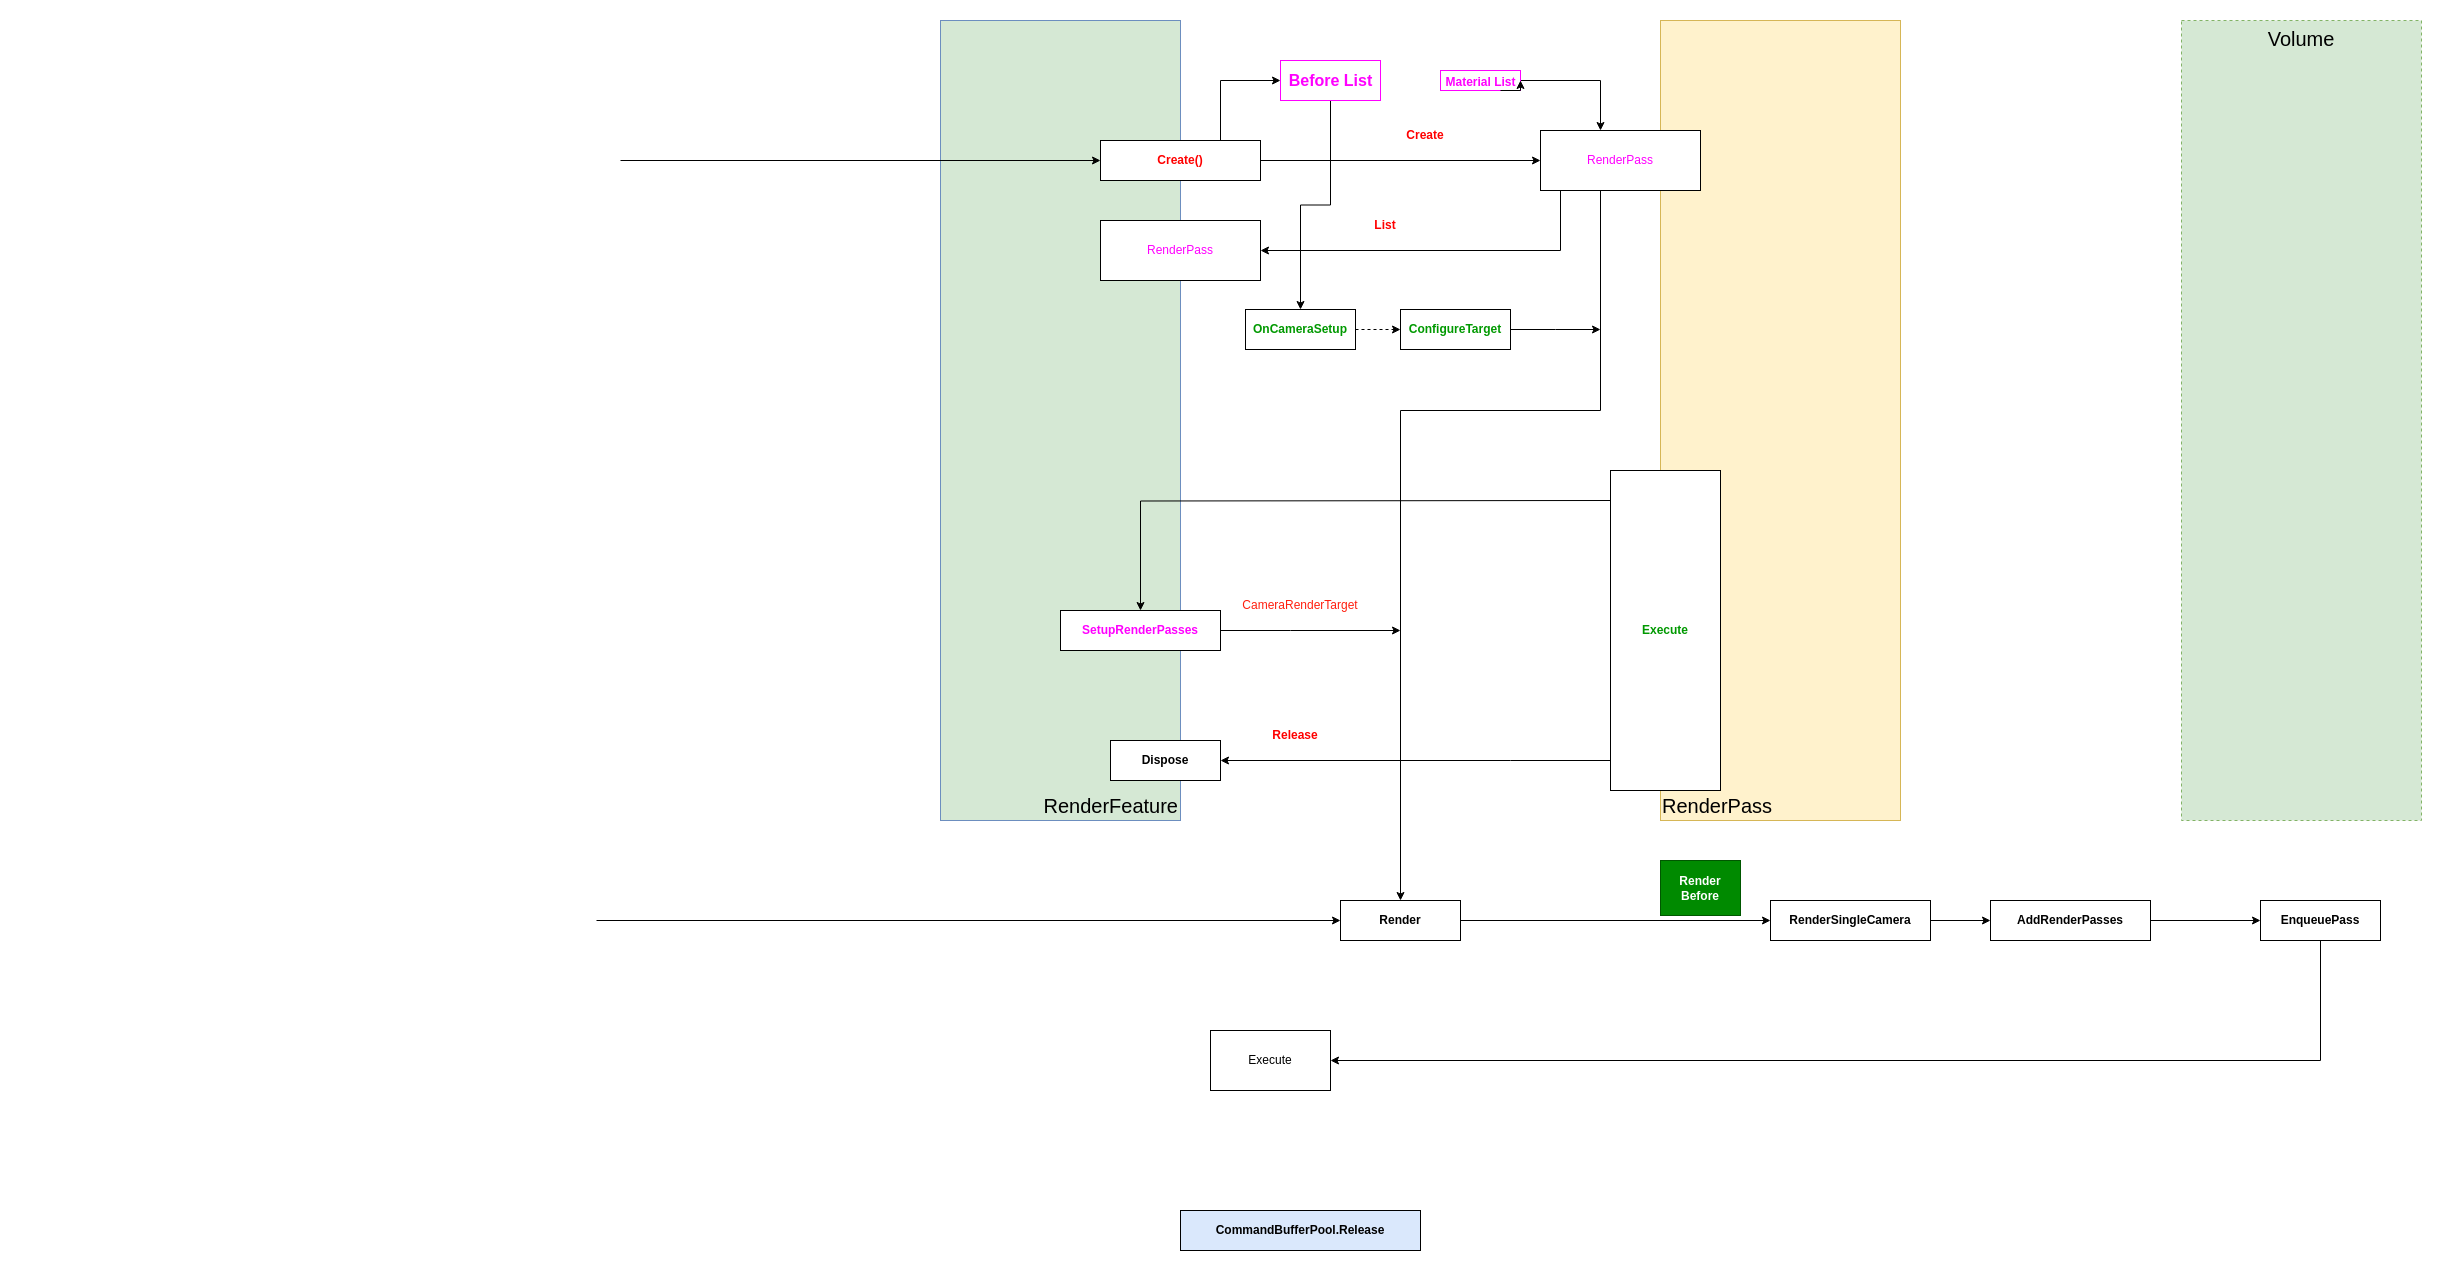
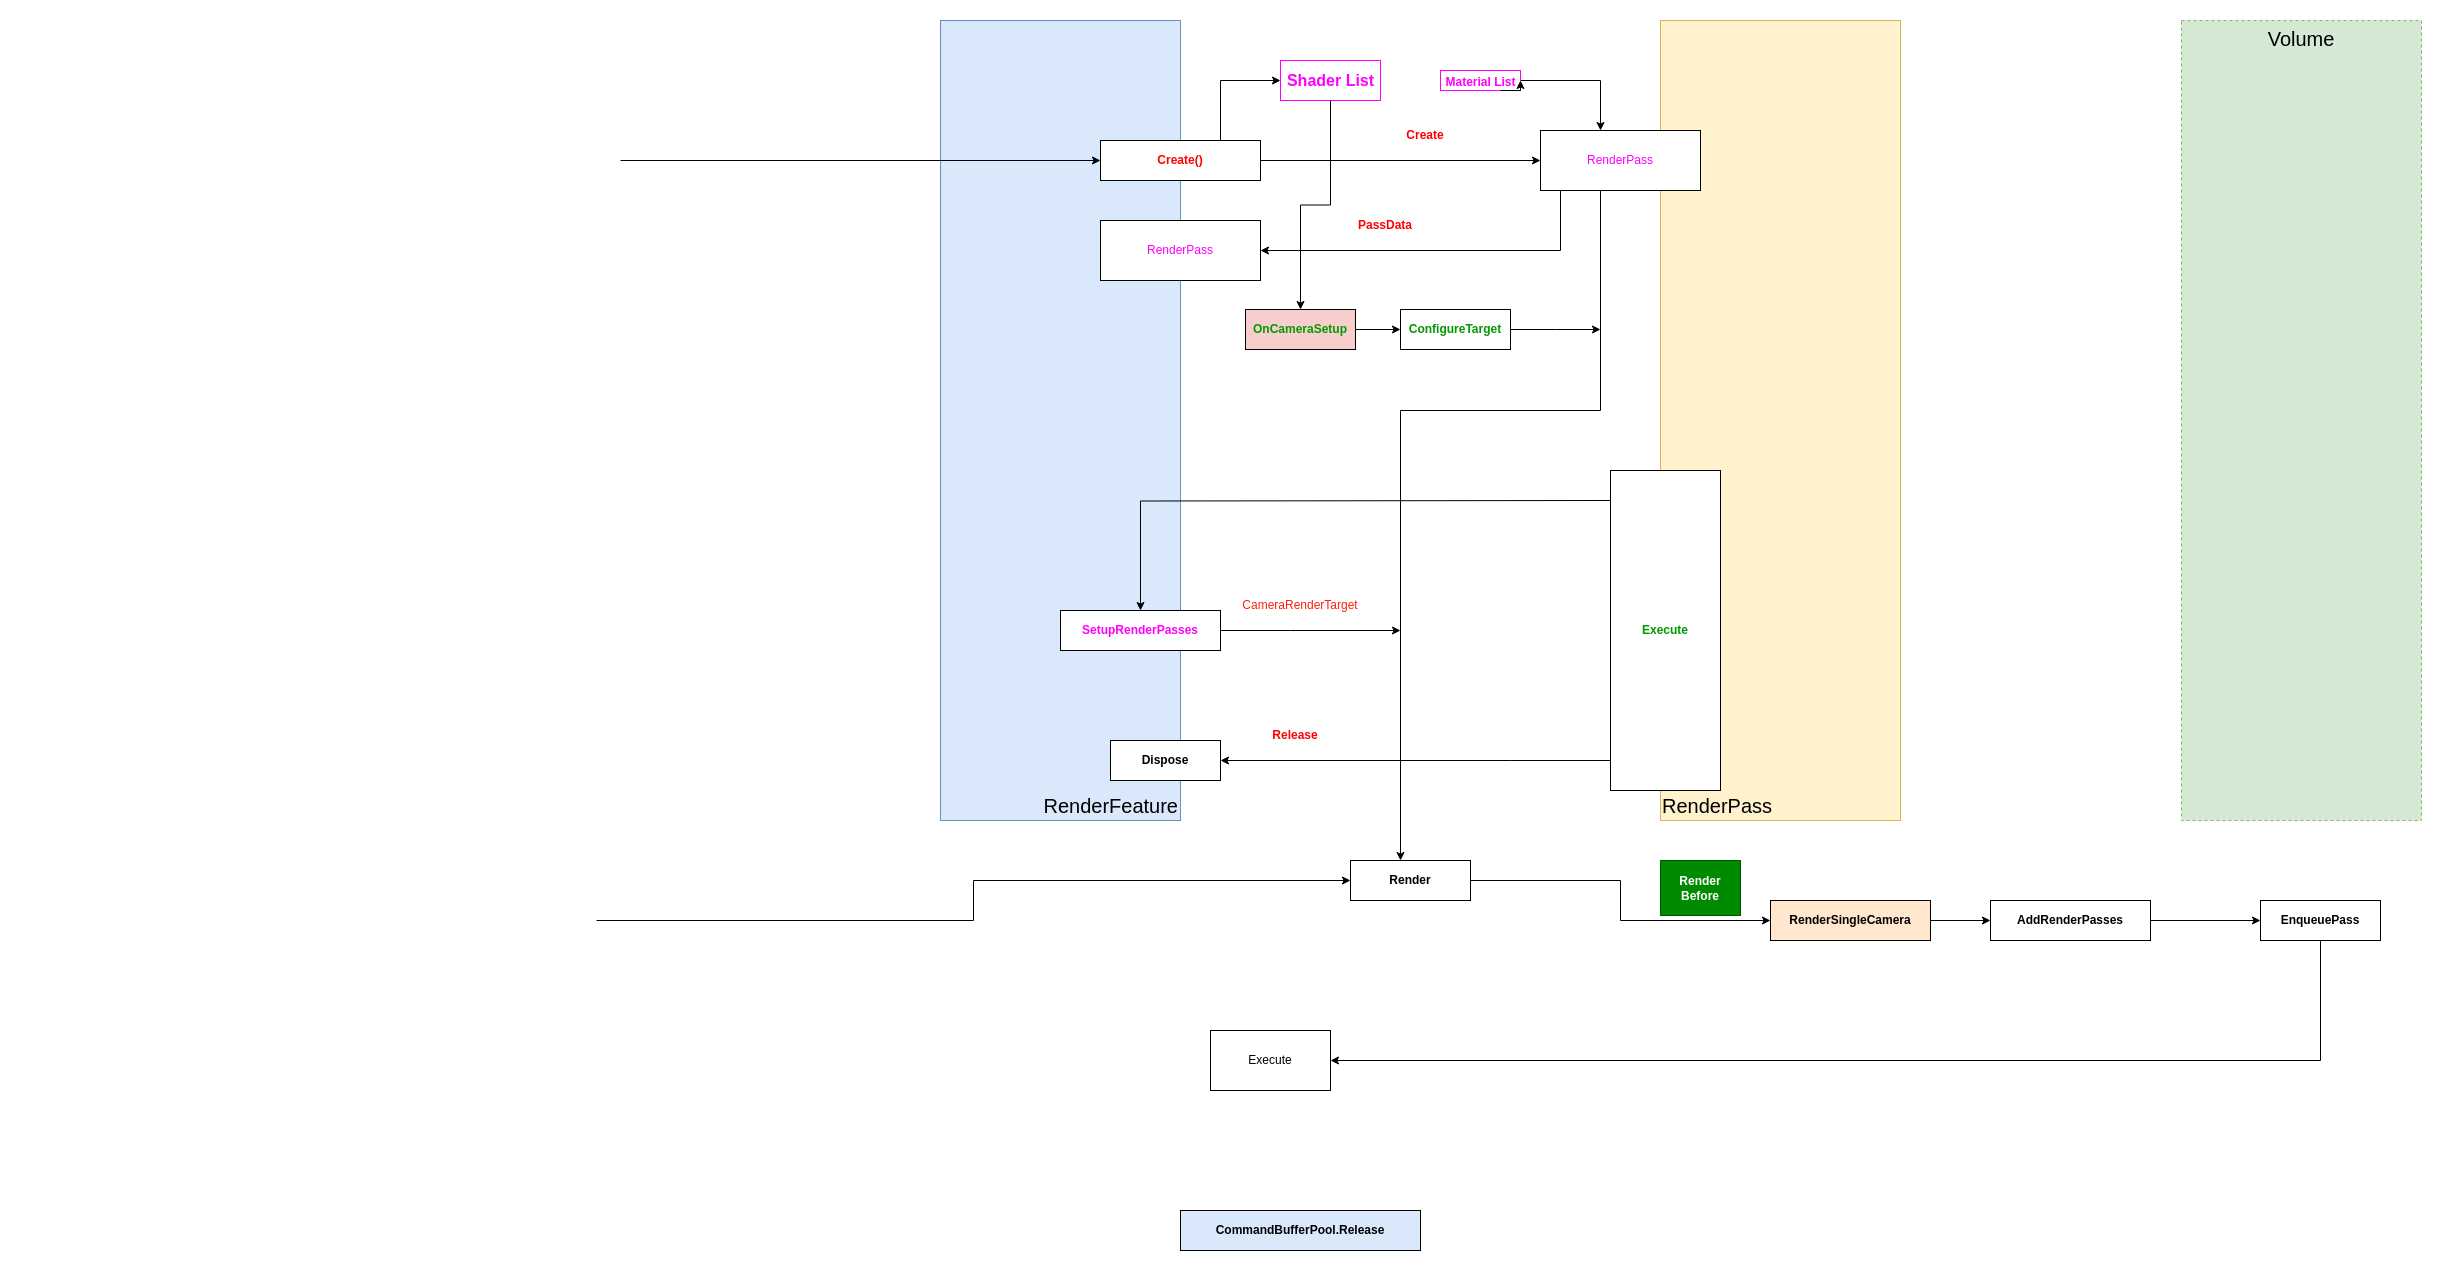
- <mxCell id="11" value="Before List" style="text;strokeColor=#FF00FF;fillColor=none;html=1;fontSize=16;fontStyle=1;verticalAlign=middle;align=center;fontColor=#FF00FF;" parent="1" vertex="1"><mxGeometry x="1280" y="60" width="100" height="40" as="geometry" /></mxCell>
+ <mxCell id="11" value="Shader List" style="text;strokeColor=#FF00FF;fillColor=none;html=1;fontSize=16;fontStyle=1;verticalAlign=middle;align=center;fontColor=#FF00FF;" parent="1" vertex="1"><mxGeometry x="1280" y="60" width="100" height="40" as="geometry" /></mxCell>
- <mxCell id="39" value="&lt;font color=&quot;#ff0000&quot;&gt;&lt;font style=&quot;vertical-align: inherit;&quot;&gt;&lt;font style=&quot;vertical-align: inherit;&quot;&gt;List&lt;/font&gt;&lt;/font&gt;&lt;/font&gt;" style="text;html=1;strokeColor=none;fillColor=none;align=center;verticalAlign=middle;whiteSpace=wrap;rounded=0;fontStyle=1" vertex="1" parent="1"><mxGeometry x="1340" y="210" width="90" height="30" as="geometry" /></mxCell>
+ <mxCell id="39" value="&lt;font color=&quot;#ff0000&quot;&gt;&lt;font style=&quot;vertical-align: inherit;&quot;&gt;&lt;font style=&quot;vertical-align: inherit;&quot;&gt;PassData&lt;/font&gt;&lt;/font&gt;&lt;/font&gt;" style="text;html=1;strokeColor=none;fillColor=none;align=center;verticalAlign=middle;whiteSpace=wrap;rounded=0;fontStyle=1" vertex="1" parent="1"><mxGeometry x="1340" y="210" width="90" height="30" as="geometry" /></mxCell>
- <mxCell id="21" value="&lt;font color=&quot;#009900&quot;&gt;OnCameraSetup&lt;/font&gt;" style="rounded=0;whiteSpace=wrap;html=1;fontStyle=1" parent="1" vertex="1"><mxGeometry x="1245" y="309" width="110" height="40" as="geometry" /></mxCell>
+ <mxCell id="21" value="&lt;font color=&quot;#009900&quot;&gt;OnCameraSetup&lt;/font&gt;" style="rounded=0;whiteSpace=wrap;html=1;fontStyle=1;fillColor=#f8cecc;" parent="1" vertex="1"><mxGeometry x="1245" y="309" width="110" height="40" as="geometry" /></mxCell>
- <mxCell id="20" style="edgeStyle=orthogonalEdgeStyle;rounded=0;orthogonalLoop=1;jettySize=auto;html=1;entryX=0;entryY=0.5;entryDx=0;entryDy=0;dashed=1;" parent="1" source="21" target="28" edge="1"><mxGeometry relative="1" as="geometry"><mxPoint x="1600" y="270" as="targetPoint" /></mxGeometry></mxCell>
+ <mxCell id="20" style="edgeStyle=orthogonalEdgeStyle;rounded=0;orthogonalLoop=1;jettySize=auto;html=1;entryX=0;entryY=0.5;entryDx=0;entryDy=0;" parent="1" source="21" target="28" edge="1"><mxGeometry relative="1" as="geometry"><mxPoint x="1600" y="270" as="targetPoint" /></mxGeometry></mxCell>
- <mxCell id="3" value="&lt;font style=&quot;font-size: 20px;&quot;&gt;RenderFeature&lt;/font&gt;" style="rounded=0;whiteSpace=wrap;html=1;fillColor=#d5e8d4;strokeColor=#6c8ebf;align=right;verticalAlign=bottom;" vertex="1" parent="1"><mxGeometry x="940" y="20" width="240" height="800" as="geometry" /></mxCell>
+ <mxCell id="3" value="&lt;font style=&quot;font-size: 20px;&quot;&gt;RenderFeature&lt;/font&gt;" style="rounded=0;whiteSpace=wrap;html=1;fillColor=#dae8fc;strokeColor=#6c8ebf;align=right;verticalAlign=bottom;" vertex="1" parent="1"><mxGeometry x="940" y="20" width="240" height="800" as="geometry" /></mxCell>
- <mxCell id="14" value="Render" style="rounded=0;whiteSpace=wrap;html=1;fontStyle=1" parent="1" vertex="1"><mxGeometry x="1340" y="900" width="120" height="40" as="geometry" /></mxCell>
+ <mxCell id="14" value="Render" style="rounded=0;whiteSpace=wrap;html=1;fontStyle=1" parent="1" vertex="1"><mxGeometry x="1350" y="860" width="120" height="40" as="geometry" /></mxCell>
- <mxCell id="18" value="RenderSingleCamera" style="rounded=0;whiteSpace=wrap;html=1;fontStyle=1" parent="1" vertex="1"><mxGeometry x="1770" y="900" width="160" height="40" as="geometry" /></mxCell>
+ <mxCell id="18" value="RenderSingleCamera" style="rounded=0;whiteSpace=wrap;html=1;fontStyle=1;fillColor=#ffe6cc;" parent="1" vertex="1"><mxGeometry x="1770" y="900" width="160" height="40" as="geometry" /></mxCell>
